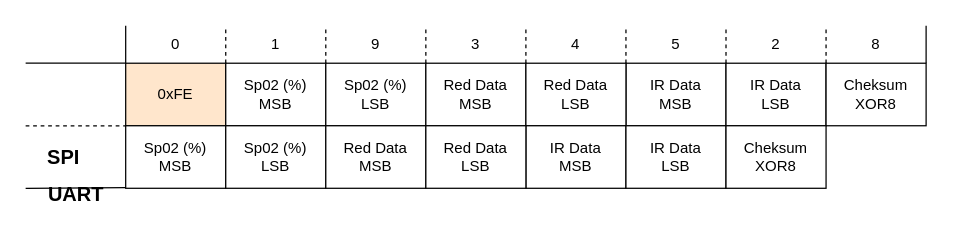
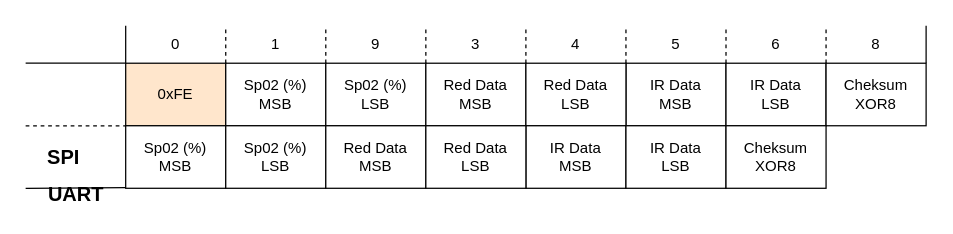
- <mxCell id="17" value="2" style="rounded=0;whiteSpace=wrap;html=1;strokeColor=none;fillColor=none;" parent="1" vertex="1"><mxGeometry x="580" y="20" width="80" height="30" as="geometry" /></mxCell>
+ <mxCell id="17" value="6" style="rounded=0;whiteSpace=wrap;html=1;strokeColor=none;fillColor=none;" parent="1" vertex="1"><mxGeometry x="580" y="20" width="80" height="30" as="geometry" /></mxCell>
